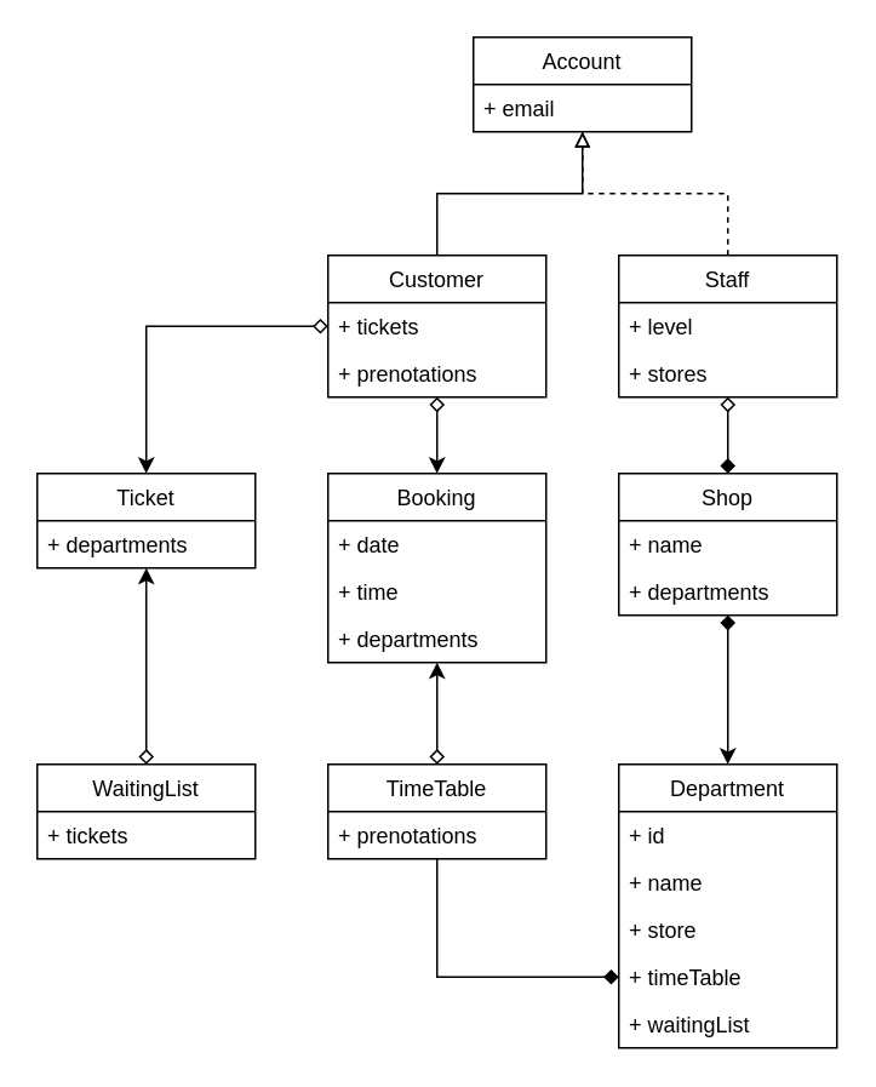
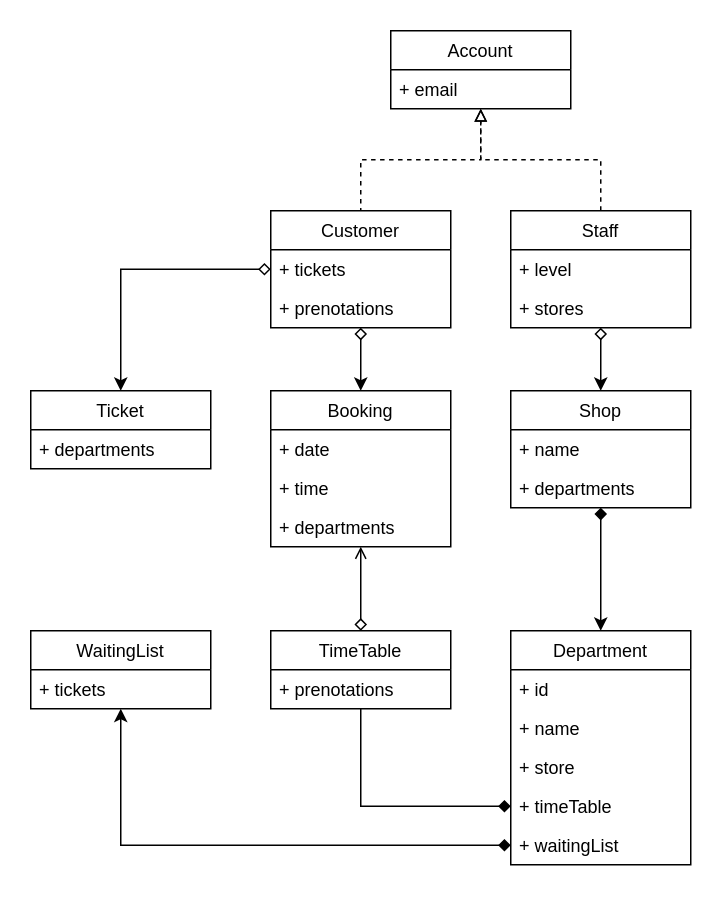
- <mxCell id="12" style="edgeStyle=elbowEdgeStyle;rounded=0;orthogonalLoop=1;jettySize=auto;html=1;endArrow=none;endFill=0;startArrow=block;startFill=0;elbow=vertical;" parent="1" source="13" target="9" edge="1"><mxGeometry relative="1" as="geometry" /></mxCell>
+ <mxCell id="12" style="edgeStyle=elbowEdgeStyle;rounded=0;orthogonalLoop=1;jettySize=auto;html=1;endArrow=none;endFill=0;startArrow=block;startFill=0;elbow=vertical;dashed=1;" parent="1" source="13" target="9" edge="1"><mxGeometry relative="1" as="geometry" /></mxCell>
- <mxCell id="35" style="edgeStyle=elbowEdgeStyle;rounded=0;orthogonalLoop=1;jettySize=auto;html=1;startArrow=diamond;startFill=0;endArrow=diamond;endFill=1;" parent="1" source="8" target="2" edge="1"><mxGeometry relative="1" as="geometry" /></mxCell>
+ <mxCell id="35" style="edgeStyle=elbowEdgeStyle;rounded=0;orthogonalLoop=1;jettySize=auto;html=1;startArrow=diamond;startFill=0;endArrow=classic;endFill=1;" parent="1" source="8" target="2" edge="1"><mxGeometry relative="1" as="geometry" /></mxCell>
- <mxCell id="27" style="edgeStyle=elbowEdgeStyle;rounded=0;orthogonalLoop=1;jettySize=auto;html=1;startArrow=diamond;startFill=0;endArrow=classic;endFill=1;" parent="1" source="28" target="15" edge="1"><mxGeometry relative="1" as="geometry" /></mxCell>
- <mxCell id="30" style="edgeStyle=elbowEdgeStyle;rounded=0;orthogonalLoop=1;jettySize=auto;html=1;startArrow=diamond;startFill=0;endArrow=classic;endFill=1;" parent="1" source="31" target="17" edge="1"><mxGeometry relative="1" as="geometry" /></mxCell>
+ <mxCell id="30" style="edgeStyle=elbowEdgeStyle;rounded=0;orthogonalLoop=1;jettySize=auto;html=1;startArrow=diamond;startFill=0;endArrow=open;endFill=1;" parent="1" source="31" target="17" edge="1"><mxGeometry relative="1" as="geometry" /></mxCell>
+ <mxCell id="38" style="edgeStyle=elbowEdgeStyle;rounded=0;orthogonalLoop=1;jettySize=auto;html=1;startArrow=diamond;startFill=1;endArrow=classic;endFill=1;" parent="1" source="26" target="28" edge="1"><mxGeometry relative="1" as="geometry"><Array as="points"><mxPoint x="80" y="510" /></Array></mxGeometry></mxCell>
